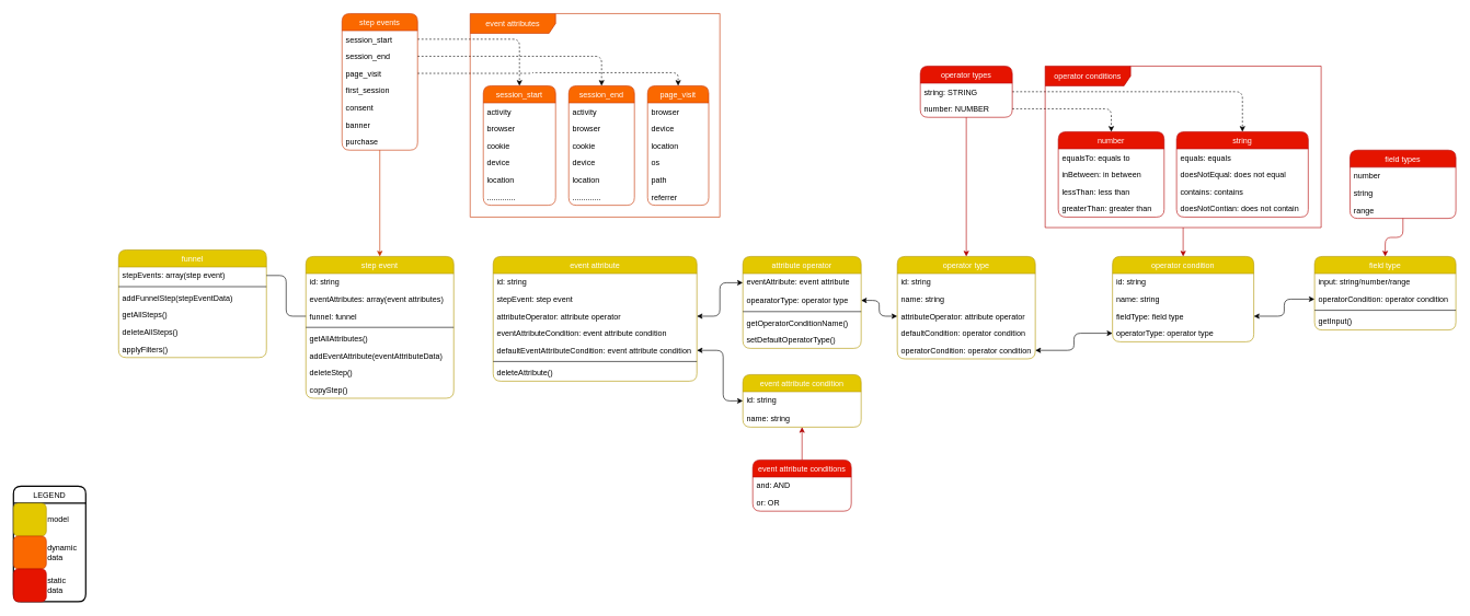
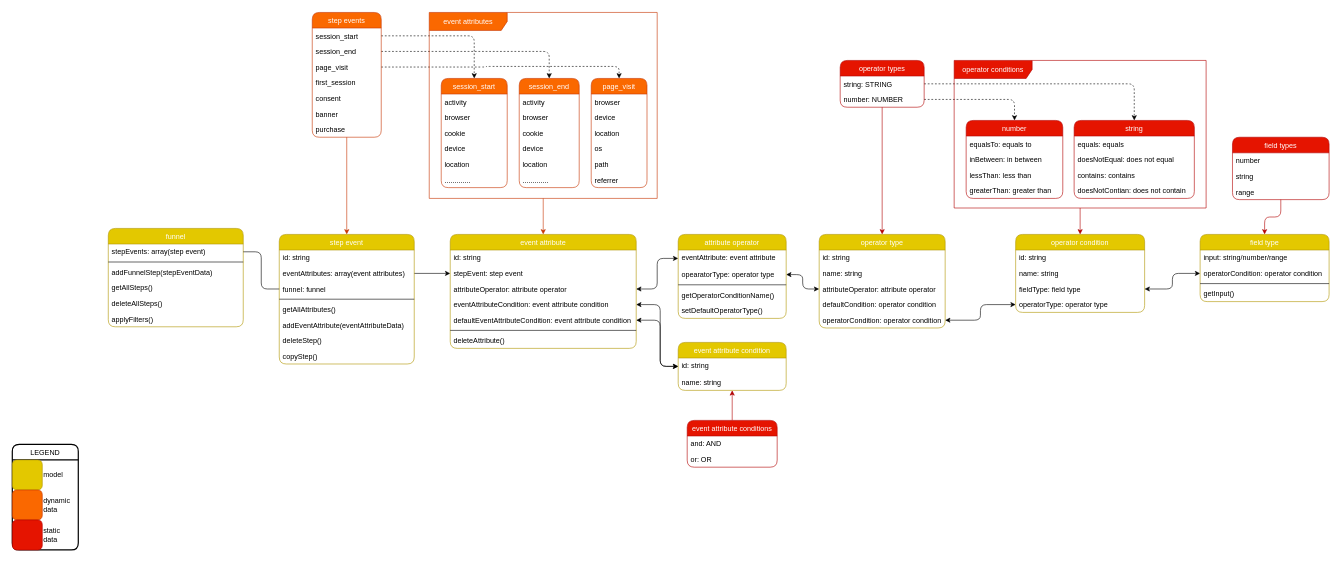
+ <mxCell id="38" style="edgeStyle=orthogonalEdgeStyle;rounded=1;orthogonalLoop=1;jettySize=auto;html=1;fillColor=#fa6800;strokeColor=#C73500;" parent="1" source="8" target="39" edge="1"><mxGeometry relative="1" as="geometry" /></mxCell>
+ <mxCell id="3" style="edgeStyle=orthogonalEdgeStyle;orthogonalLoop=1;jettySize=auto;html=1;" parent="1" source="68" target="41" edge="1"><mxGeometry relative="1" as="geometry" /></mxCell>
+ <mxCell id="96" style="edgeStyle=orthogonalEdgeStyle;rounded=1;orthogonalLoop=1;jettySize=auto;html=1;startArrow=classic;startFill=1;" parent="1" source="97" target="43" edge="1"><mxGeometry relative="1" as="geometry"><Array as="points"><mxPoint x="1100" y="610" /><mxPoint x="1100" y="507" /></Array></mxGeometry></mxCell>
